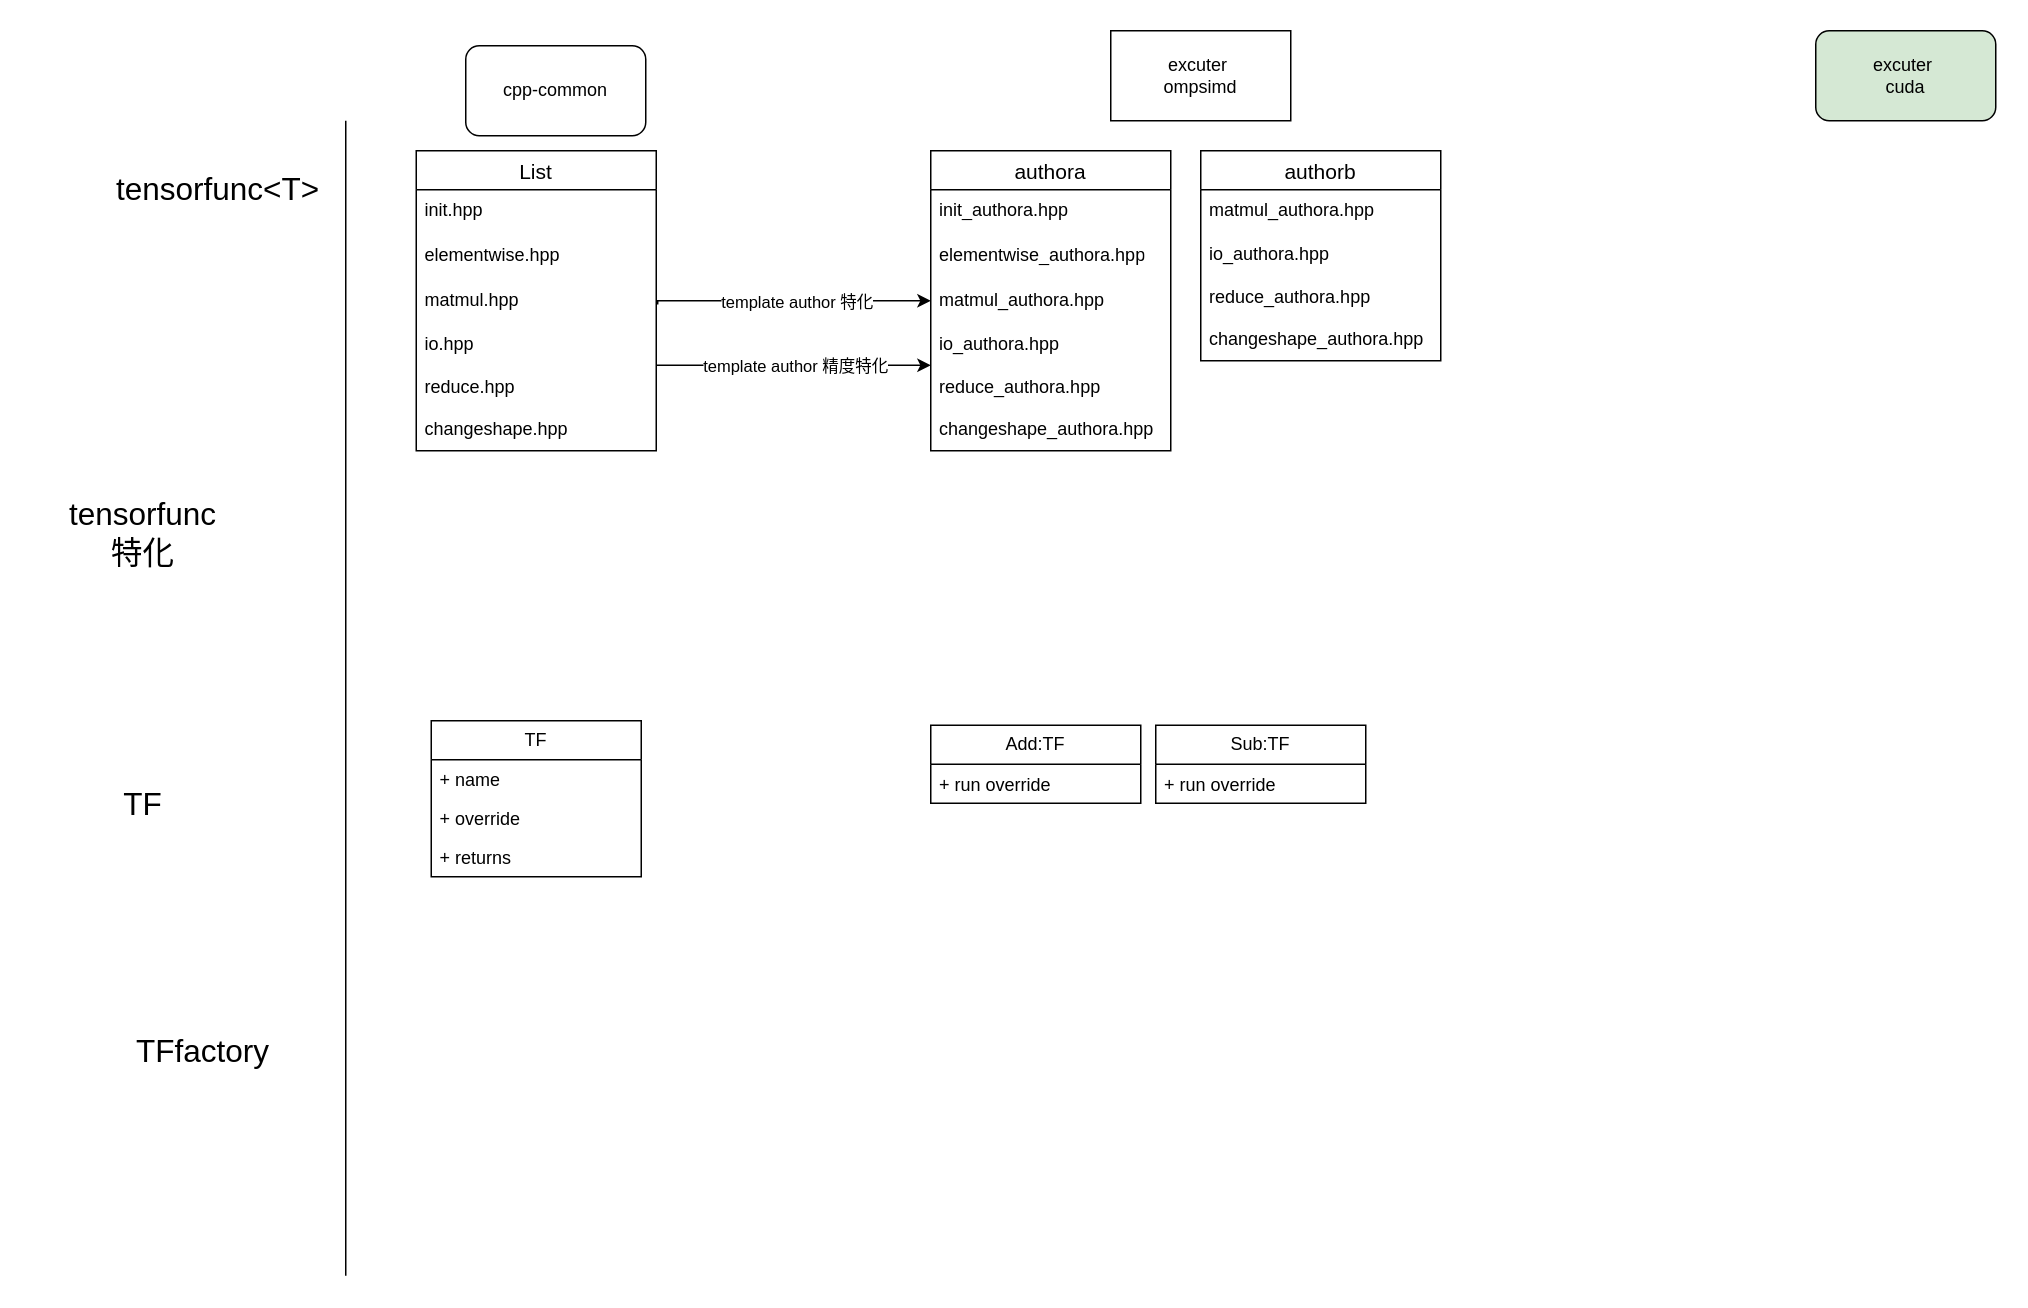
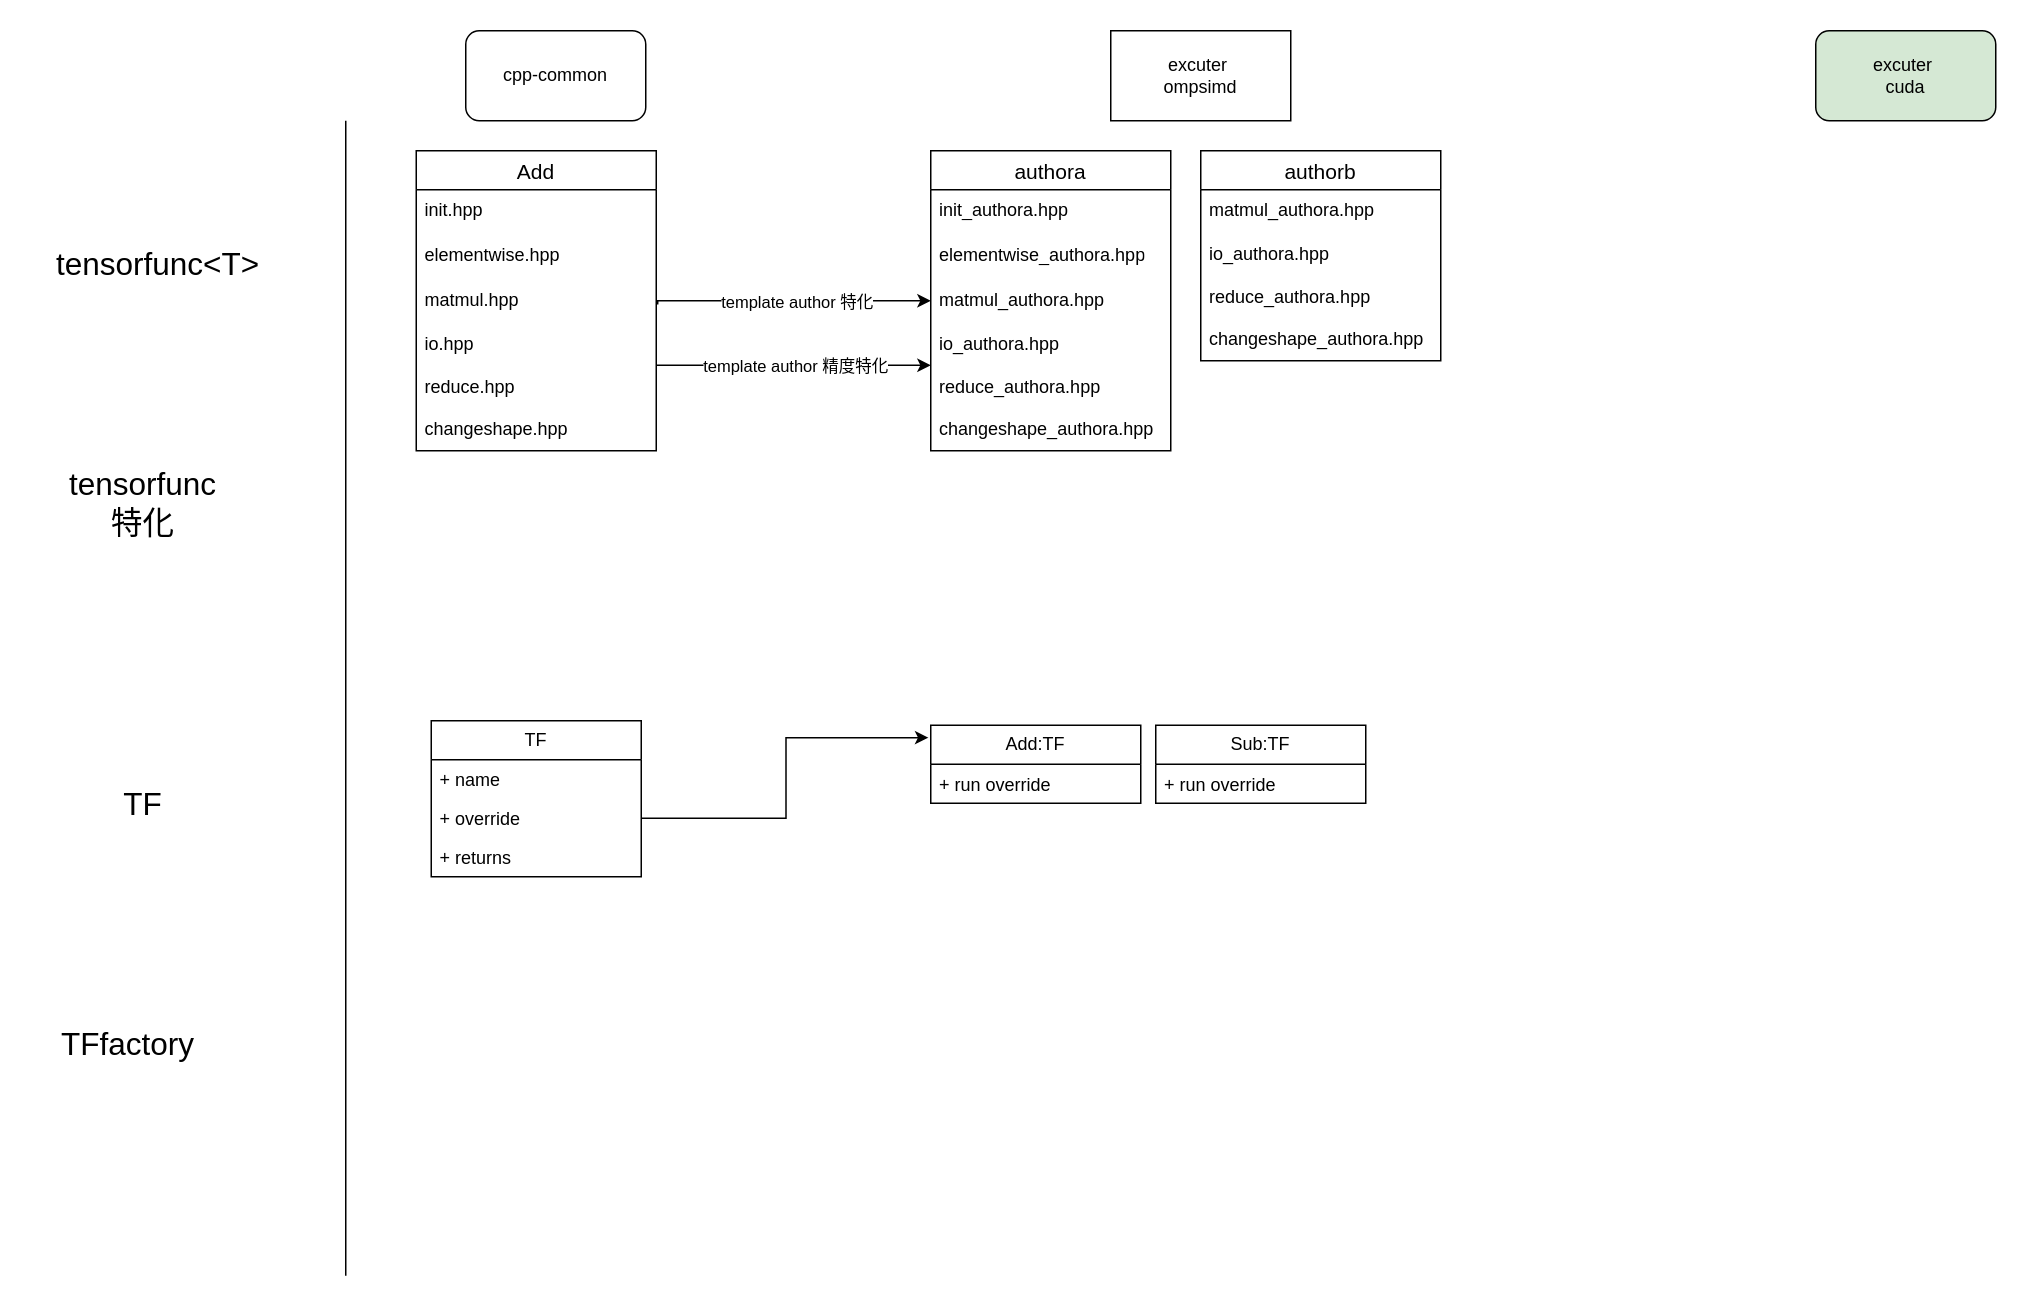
- <mxCell id="6" value="cpp-common" style="rounded=1;whiteSpace=wrap;html=1;" vertex="1" parent="1"><mxGeometry x="310" y="30" width="120" height="60" as="geometry" /></mxCell>
+ <mxCell id="6" value="cpp-common" style="rounded=1;whiteSpace=wrap;html=1;" vertex="1" parent="1"><mxGeometry x="310" y="20" width="120" height="60" as="geometry" /></mxCell>
- <mxCell id="10" value="List" style="swimlane;fontStyle=0;childLayout=stackLayout;horizontal=1;startSize=26;horizontalStack=0;resizeParent=1;resizeParentMax=0;resizeLast=0;collapsible=1;marginBottom=0;align=center;fontSize=14;" vertex="1" parent="1"><mxGeometry x="277" y="100" width="160" height="200" as="geometry" /></mxCell>
+ <mxCell id="10" value="Add" style="swimlane;fontStyle=0;childLayout=stackLayout;horizontal=1;startSize=26;horizontalStack=0;resizeParent=1;resizeParentMax=0;resizeLast=0;collapsible=1;marginBottom=0;align=center;fontSize=14;" vertex="1" parent="1"><mxGeometry x="277" y="100" width="160" height="200" as="geometry" /></mxCell>
- <mxCell id="3" value="tensorfunc&amp;lt;T&amp;gt;" style="text;html=1;align=center;verticalAlign=middle;whiteSpace=wrap;rounded=0;fontSize=21;" parent="1" vertex="1"><mxGeometry x="80" y="110" width="130" height="30" as="geometry" /></mxCell>
+ <mxCell id="3" value="tensorfunc&amp;lt;T&amp;gt;" style="text;html=1;align=center;verticalAlign=middle;whiteSpace=wrap;rounded=0;fontSize=21;" parent="1" vertex="1"><mxGeometry x="40" y="160" width="130" height="30" as="geometry" /></mxCell>
- <mxCell id="4" value="tensorfunc 特化" style="text;html=1;align=center;verticalAlign=middle;whiteSpace=wrap;rounded=0;fontSize=21;" parent="1" vertex="1"><mxGeometry x="40" y="340" width="110" height="30" as="geometry" /></mxCell>
+ <mxCell id="4" value="tensorfunc 特化" style="text;html=1;align=center;verticalAlign=middle;whiteSpace=wrap;rounded=0;fontSize=21;" parent="1" vertex="1"><mxGeometry x="40" y="320" width="110" height="30" as="geometry" /></mxCell>
+ <mxCell id="32" style="edgeStyle=orthogonalEdgeStyle;rounded=0;orthogonalLoop=1;jettySize=auto;html=1;entryX=-0.011;entryY=0.159;entryDx=0;entryDy=0;entryPerimeter=0;" edge="1" parent="1" source="22" target="30"><mxGeometry relative="1" as="geometry" /></mxCell>
- <mxCell id="9" value="TFfactory" style="text;html=1;align=center;verticalAlign=middle;whiteSpace=wrap;rounded=0;fontSize=21;" vertex="1" parent="1"><mxGeometry x="70" y="685" width="130" height="30" as="geometry" /></mxCell>
+ <mxCell id="9" value="TFfactory" style="text;html=1;align=center;verticalAlign=middle;whiteSpace=wrap;rounded=0;fontSize=21;" vertex="1" parent="1"><mxGeometry x="20" y="680" width="130" height="30" as="geometry" /></mxCell>
